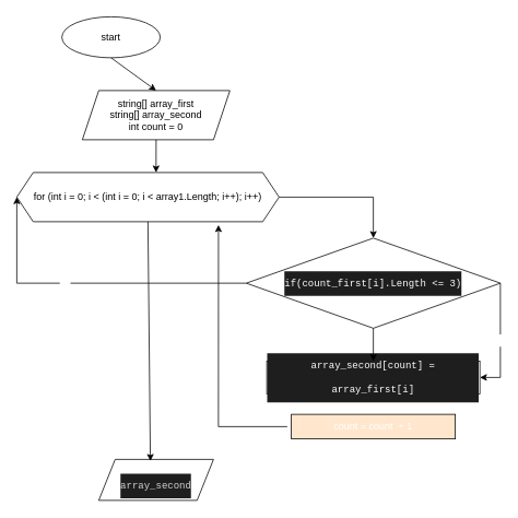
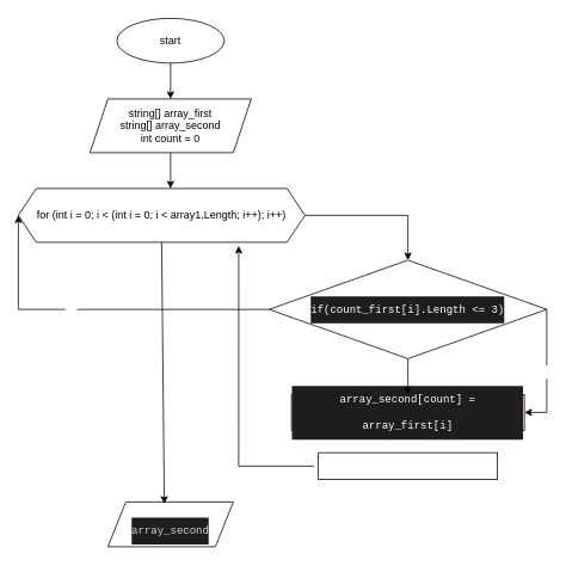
- <mxCell id="2" value="start" style="ellipse;whiteSpace=wrap;html=1;" vertex="1" parent="1"><mxGeometry x="75" y="20" width="120" height="50" as="geometry" /></mxCell>
+ <mxCell id="2" value="start" style="ellipse;whiteSpace=wrap;html=1;" vertex="1" parent="1"><mxGeometry x="130" y="20" width="120" height="50" as="geometry" /></mxCell>
- <mxCell id="7" value="&lt;div style=&quot;background-color: rgb(30, 30, 30); font-family: Consolas, &amp;quot;Courier New&amp;quot;, monospace; line-height: 30px; font-size: 12px;&quot;&gt;&lt;font color=&quot;#ffffff&quot;&gt;array_second[count] = array_first[i]&lt;/font&gt;&lt;/div&gt;" style="rounded=0;whiteSpace=wrap;html=1;fontSize=14;" vertex="1" parent="1"><mxGeometry x="325" y="440" width="260" height="40" as="geometry" /></mxCell>
+ <mxCell id="7" value="&lt;div style=&quot;background-color: rgb(30, 30, 30); font-family: Consolas, &amp;quot;Courier New&amp;quot;, monospace; line-height: 30px; font-size: 12px;&quot;&gt;&lt;font color=&quot;#ffffff&quot;&gt;array_second[count] = array_first[i]&lt;/font&gt;&lt;/div&gt;" style="rounded=0;whiteSpace=wrap;html=1;fontSize=14;fillColor=#ffe6cc;" vertex="1" parent="1"><mxGeometry x="325" y="440" width="260" height="40" as="geometry" /></mxCell>
- <mxCell id="8" value="count =&amp;nbsp;count&amp;nbsp; + 1" style="rounded=0;whiteSpace=wrap;html=1;fontSize=12;fontColor=#FFFFFF;fillColor=#ffe6cc;" vertex="1" parent="1"><mxGeometry x="355" y="505" width="200" height="30" as="geometry" /></mxCell>
+ <mxCell id="8" value="count =&amp;nbsp;count&amp;nbsp; + 1" style="rounded=0;whiteSpace=wrap;html=1;fontSize=12;fontColor=#FFFFFF;" vertex="1" parent="1"><mxGeometry x="355" y="505" width="200" height="30" as="geometry" /></mxCell>
